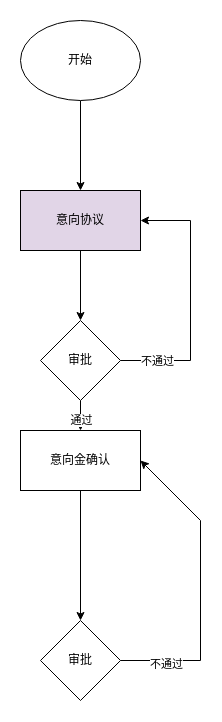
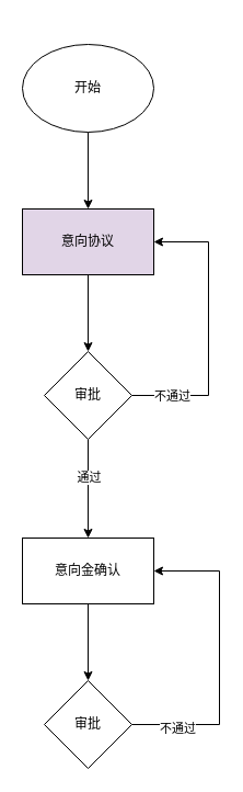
- <mxCell id="3" value="开始" style="ellipse;whiteSpace=wrap;html=1;" vertex="1" parent="1"><mxGeometry x="20" y="20" width="120" height="80" as="geometry" /></mxCell>
+ <mxCell id="3" value="开始" style="ellipse;whiteSpace=wrap;html=1;" vertex="1" parent="1"><mxGeometry x="20" y="40" width="120" height="80" as="geometry" /></mxCell>
- <mxCell id="12" value="意向金确认" style="whiteSpace=wrap;html=1;" vertex="1" parent="1"><mxGeometry x="20" y="430" width="120" height="60" as="geometry" /></mxCell>
+ <mxCell id="12" value="意向金确认" style="whiteSpace=wrap;html=1;" vertex="1" parent="1"><mxGeometry x="20" y="490" width="120" height="60" as="geometry" /></mxCell>
